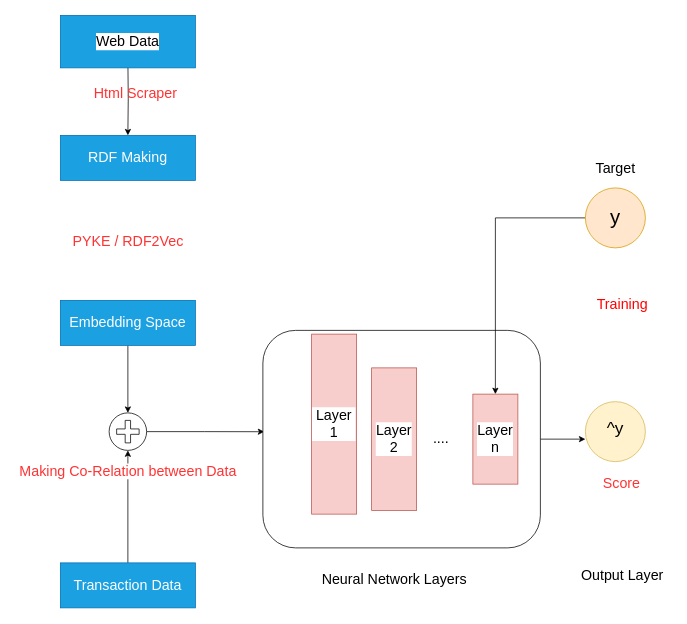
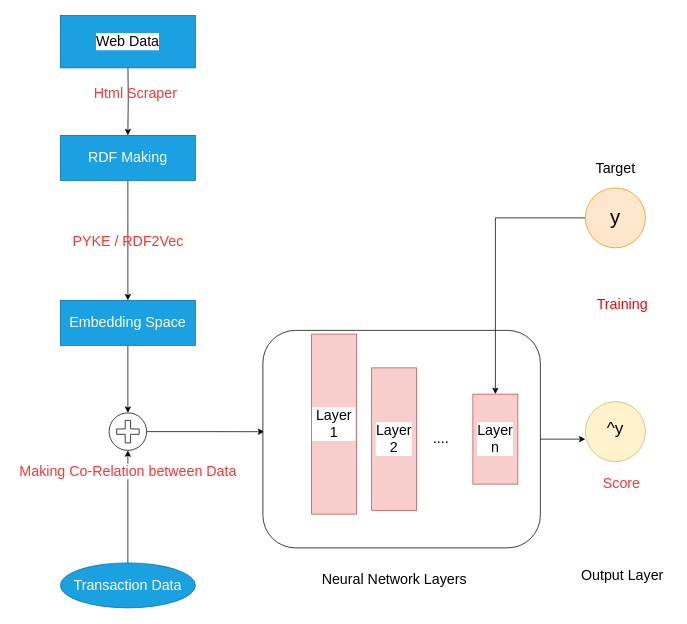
+ <mxCell id="3" style="edgeStyle=orthogonalEdgeStyle;rounded=0;orthogonalLoop=1;jettySize=auto;html=1;entryX=0.5;entryY=0;entryDx=0;entryDy=0;fontSize=19;" edge="1" parent="1" source="4" target="7"><mxGeometry relative="1" as="geometry" /></mxCell>
- <mxCell id="10" value="Transaction Data" style="rounded=0;whiteSpace=wrap;html=1;fontSize=19;fillColor=#1ba1e2;strokeColor=#006EAF;fontColor=#ffffff;" vertex="1" parent="1"><mxGeometry x="80" y="750" width="180" height="60" as="geometry" /></mxCell>
+ <mxCell id="10" value="Transaction Data" style="ellipse;whiteSpace=wrap;html=1;fontSize=19;fillColor=#1ba1e2;strokeColor=#006EAF;fontColor=#ffffff;" vertex="1" parent="1"><mxGeometry x="80" y="750" width="180" height="60" as="geometry" /></mxCell>
